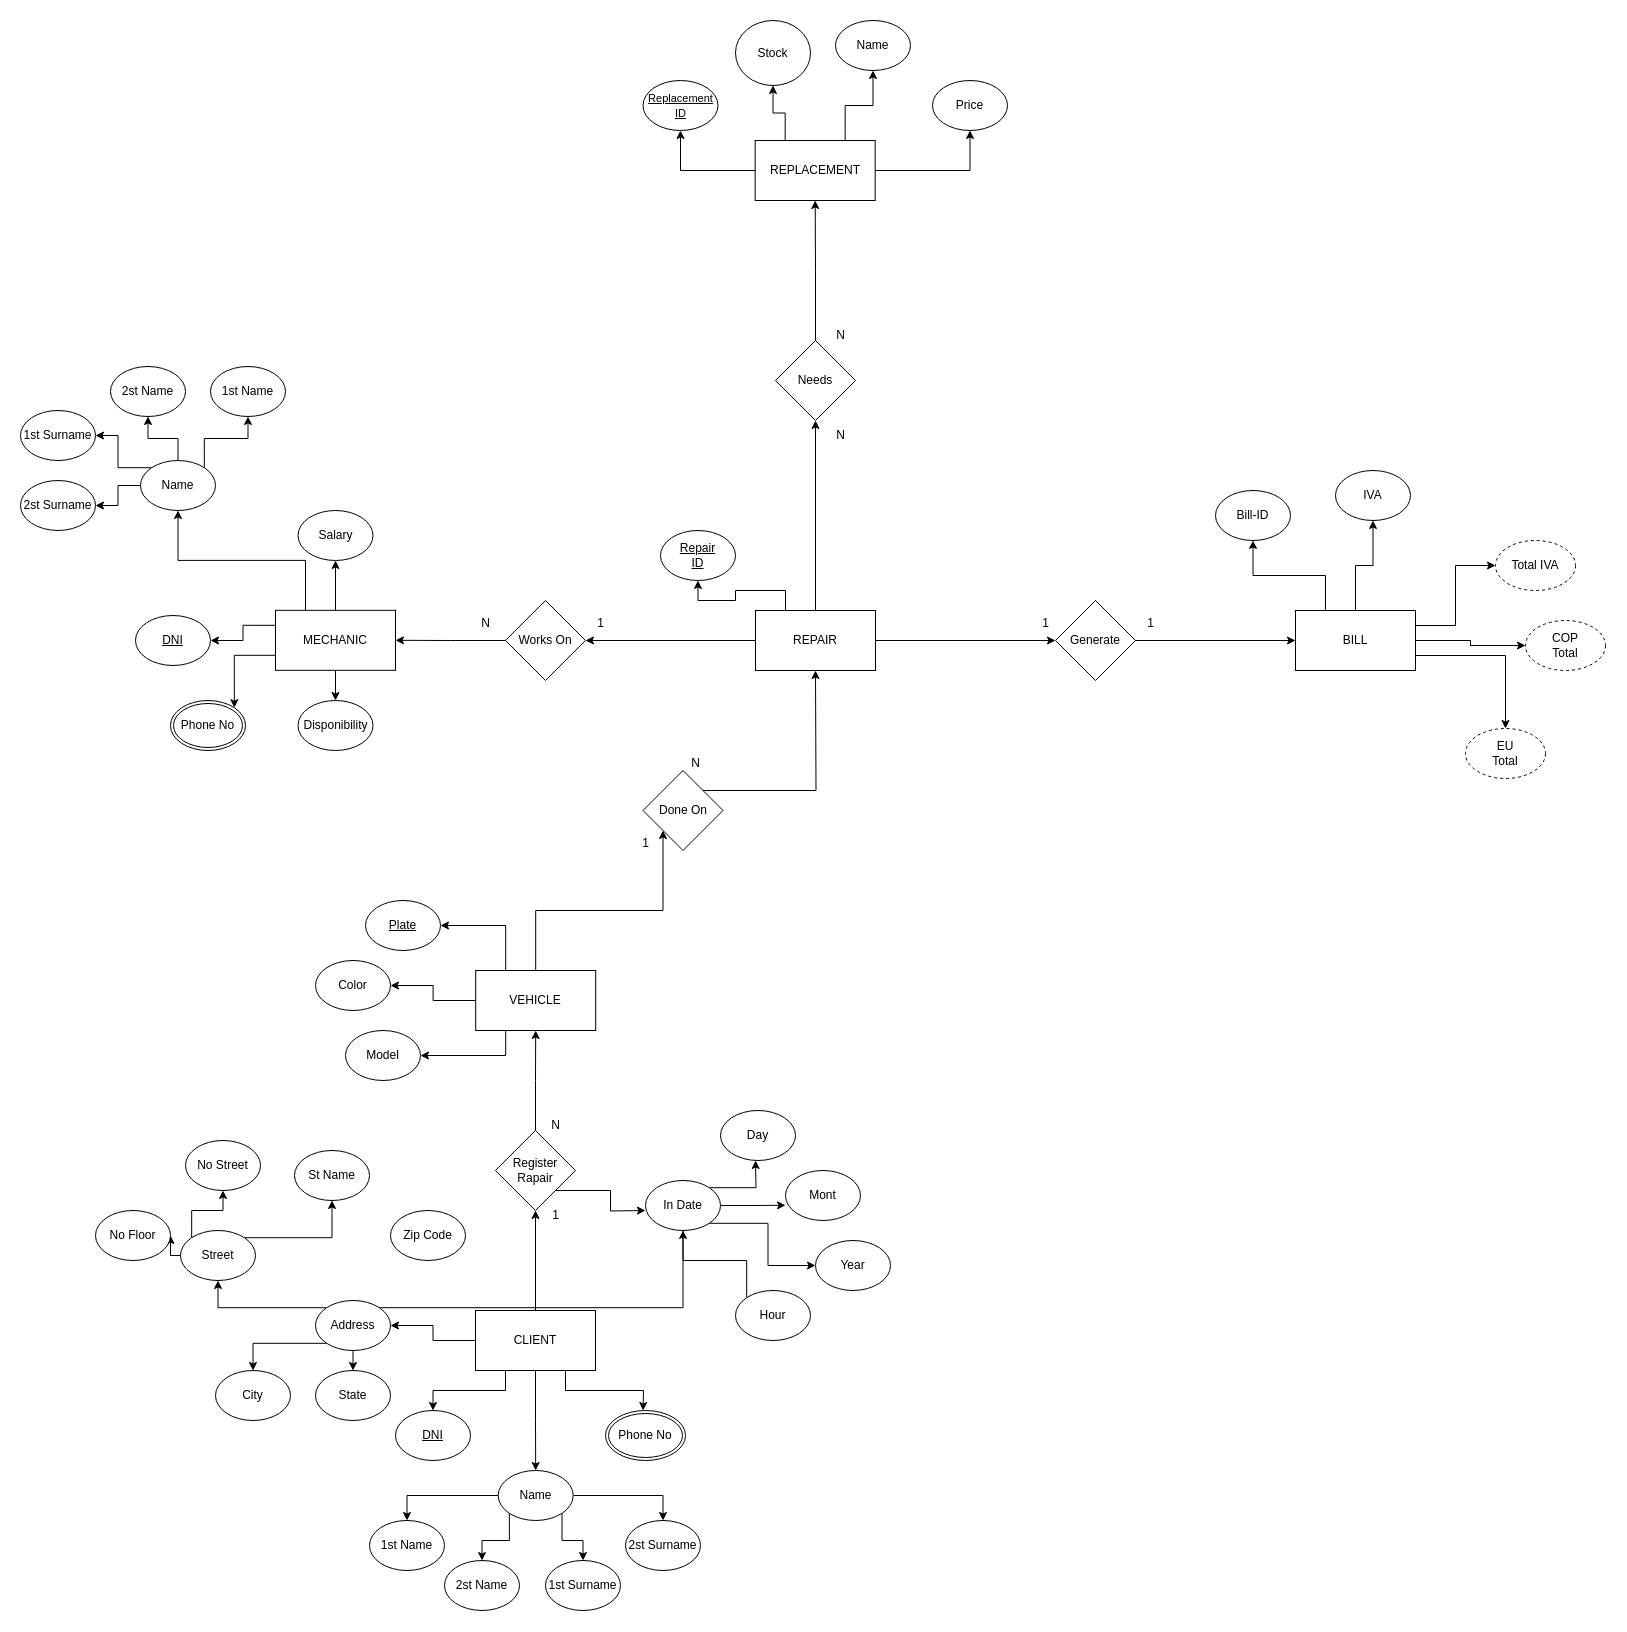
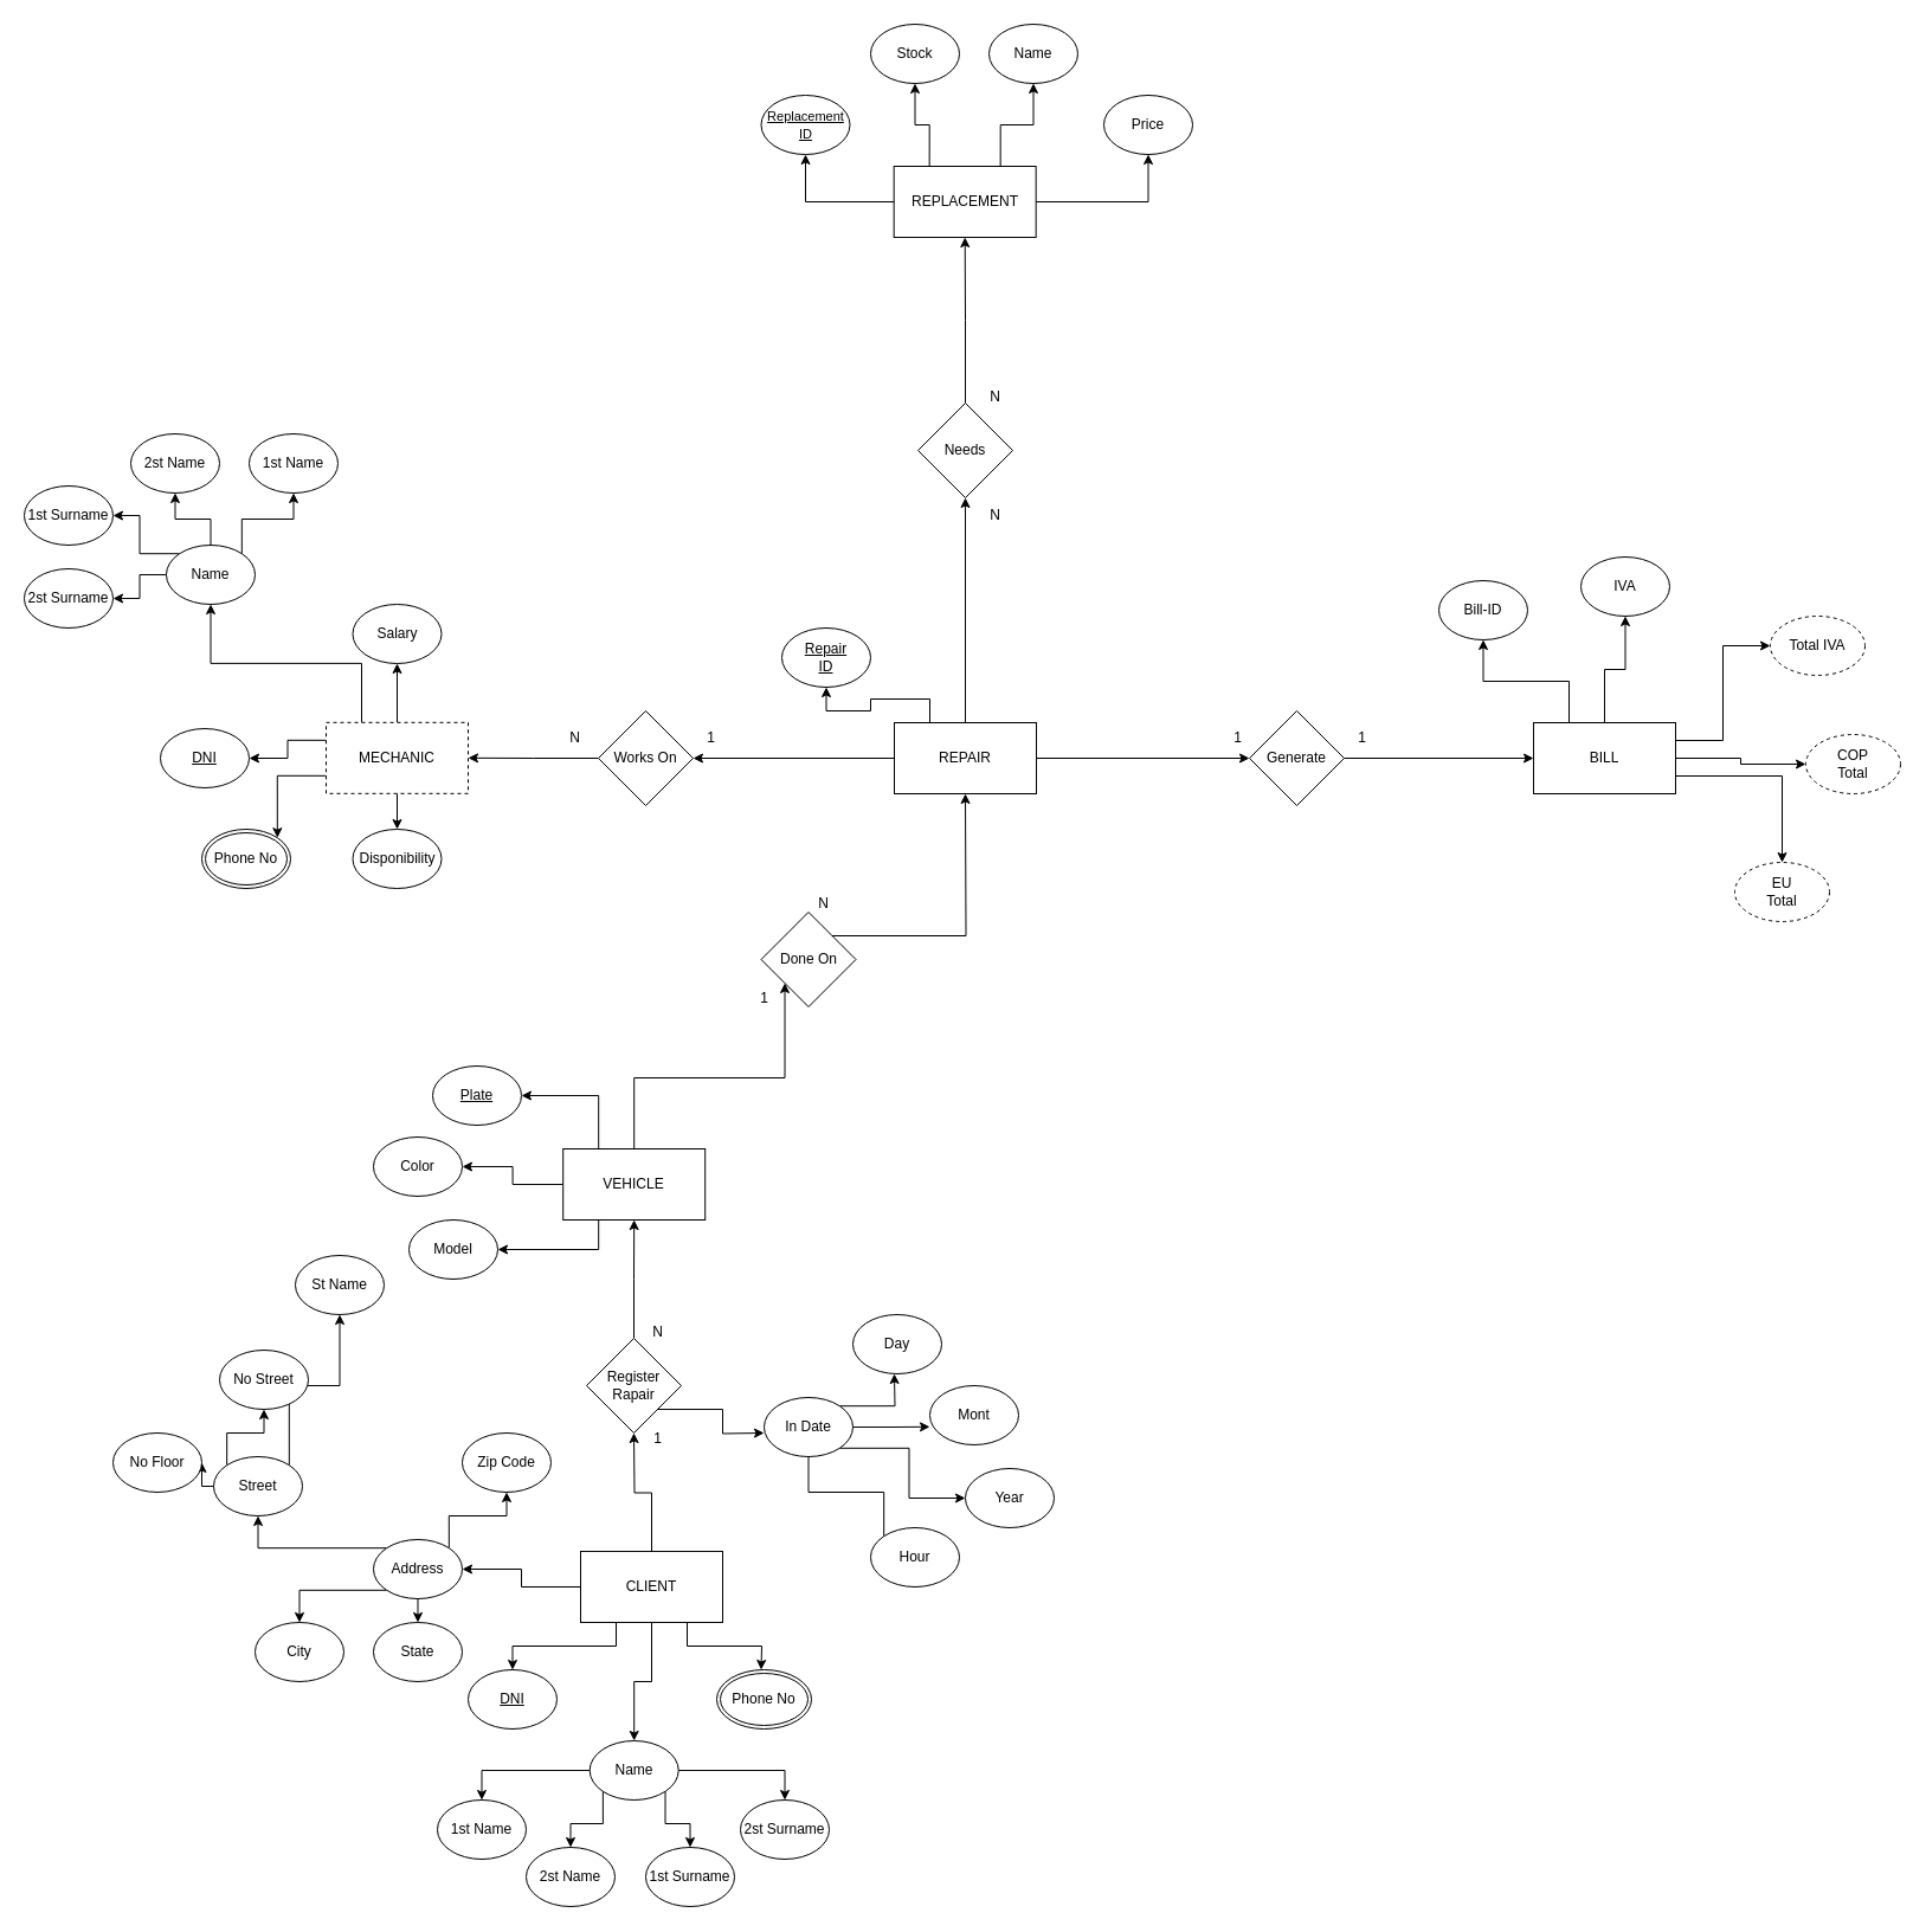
- <mxCell id="94" value="Stock" style="ellipse;whiteSpace=wrap;html=1;" parent="1" vertex="1"><mxGeometry x="735" y="20" width="75" height="65" as="geometry" /></mxCell>
+ <mxCell id="94" value="Stock" style="ellipse;whiteSpace=wrap;html=1;" parent="1" vertex="1"><mxGeometry x="735" y="20" width="75" height="50" as="geometry" /></mxCell>
- <mxCell id="80" value="Total IVA" style="ellipse;whiteSpace=wrap;html=1;align=center;dashed=1;" parent="1" vertex="1"><mxGeometry x="1495" y="540" width="80" height="50" as="geometry" /></mxCell>
+ <mxCell id="80" value="Total IVA" style="ellipse;whiteSpace=wrap;html=1;align=center;dashed=1;" parent="1" vertex="1"><mxGeometry x="1495" y="520" width="80" height="50" as="geometry" /></mxCell>
- <mxCell id="102" value="MECHANIC" style="rounded=0;whiteSpace=wrap;html=1;" parent="1" vertex="1"><mxGeometry x="275" y="609.824" width="120" height="60" as="geometry" /></mxCell>
+ <mxCell id="102" value="MECHANIC" style="rounded=0;whiteSpace=wrap;html=1;dashed=1;" parent="1" vertex="1"><mxGeometry x="275" y="609.824" width="120" height="60" as="geometry" /></mxCell>
- <mxCell id="47" value="St Name" style="ellipse;whiteSpace=wrap;html=1;" parent="1" vertex="1"><mxGeometry x="294" y="1150" width="75" height="50" as="geometry" /></mxCell>
+ <mxCell id="47" value="St Name" style="ellipse;whiteSpace=wrap;html=1;" parent="1" vertex="1"><mxGeometry x="249" y="1060" width="75" height="50" as="geometry" /></mxCell>
- <mxCell id="35" style="edgeStyle=orthogonalEdgeStyle;rounded=0;orthogonalLoop=1;jettySize=auto;html=1;exitX=1;exitY=0;exitDx=0;exitDy=0;" parent="1" source="39" target="20" edge="1"><mxGeometry relative="1" as="geometry" /></mxCell>
+ <mxCell id="35" style="edgeStyle=orthogonalEdgeStyle;rounded=0;orthogonalLoop=1;jettySize=auto;html=1;exitX=1;exitY=0;exitDx=0;exitDy=0;entryX=0.5;entryY=1;entryDx=0;entryDy=0;" parent="1" source="39" target="42" edge="1"><mxGeometry relative="1" as="geometry" /></mxCell>
- <mxCell id="7" value="CLIENT" style="rounded=0;whiteSpace=wrap;html=1;" parent="1" vertex="1"><mxGeometry x="475" y="1310" width="120" height="60" as="geometry" /></mxCell>
+ <mxCell id="7" value="CLIENT" style="rounded=0;whiteSpace=wrap;html=1;" parent="1" vertex="1"><mxGeometry x="490" y="1310" width="120" height="60" as="geometry" /></mxCell>
